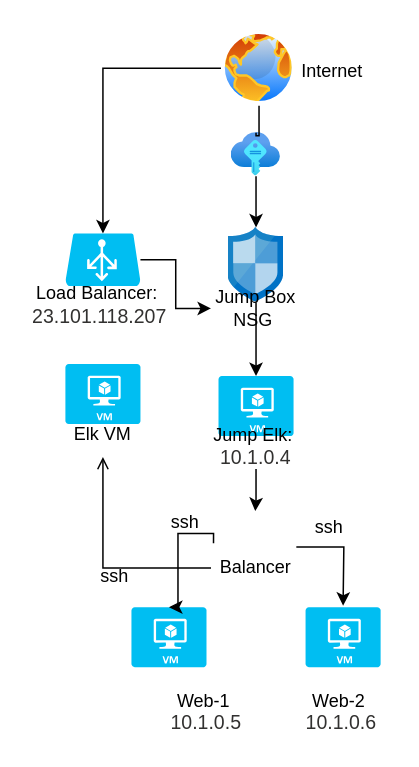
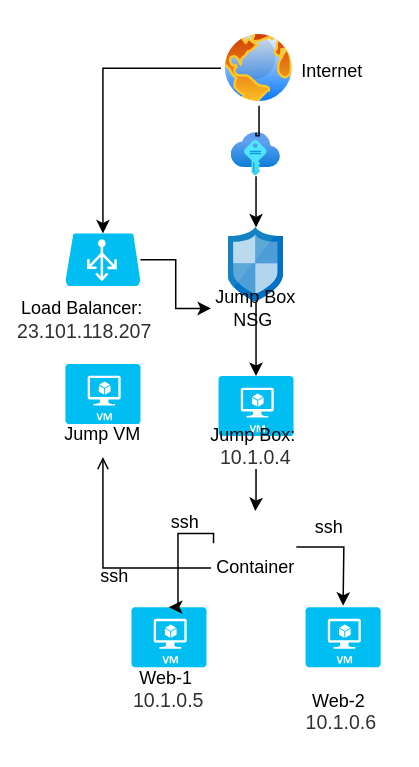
- <mxCell id="9" value="Load Balancer:&amp;nbsp;&lt;br&gt;&lt;div class=&quot;fxc-essentials-value fxs-portal-text&quot; title=&quot;23.101.118.207&quot; id=&quot;_weave_e_9465&quot; style=&quot;font-weight: inherit ; font-size: 13px ; overflow: hidden ; height: 18px ; line-height: 18px ; display: inline-block ; text-overflow: ellipsis ; text-align: left ; max-width: 100% ; color: rgb(50 , 49 , 48) ; outline: none&quot;&gt;23.101.118.207&lt;/div&gt;&lt;div class=&quot;fxs-copyfield-wrapper&quot; style=&quot;font-weight: inherit ; font-size: 13px ; position: absolute ; top: 0px ; right: 0px ; width: 24px ; height: 18px ; outline: none&quot;&gt;&lt;div class=&quot;fxs-copyfield fxc-base msportalfx-form-formelement&quot; style=&quot;font-weight: inherit ; position: absolute ; width: 24px ; top: 0px ; right: 0px ; opacity: 0 ; outline: none&quot;&gt;&lt;div class=&quot;azc-formElementSubLabelContainer&quot; style=&quot;font-weight: inherit ; outline: none&quot;&gt;&lt;div class=&quot;azc-formElementContainer&quot; style=&quot;font-weight: inherit ; outline: none&quot;&gt;&lt;div class=&quot;fxc-copyablelabel fxc-copyablelabel-disabled&quot; style=&quot;font-weight: inherit ; overflow: hidden ; padding: 0px ; background-color: transparent ; margin: -3px 0px -3px -0.5px ; outline: none&quot;&gt;&lt;div class=&quot;fxc-copyablelabel-copybutton fxc-copyablelabel-alignbutton fxc-base azc-control azc-button fxt-button fxs-inner-solid-border azc-button-default fxs-portal-button-primary&quot; tabindex=&quot;0&quot; style=&quot;align-items: center ; justify-content: center ; border-width: 0px ; border-style: solid ; box-sizing: border-box ; overflow: hidden ; min-width: 0px ; padding: 2px 1px 0px ; height: 24px ; cursor: pointer ; text-align: center ; line-height: 1.385 ; background: none rgb(255 , 255 , 255) ; color: rgb(255 , 255 , 255) ; outline-width: 1px ; border-radius: 2px ; text-overflow: ellipsis ; position: relative ; float: right ; display: table ; margin: 0px ; border-color: rgb(0 , 120 , 212) ; font-family: &amp;#34;az_ea_font&amp;#34; , &amp;#34;segoe ui&amp;#34; , &amp;#34;az_font&amp;#34; , , , &amp;#34;blinkmacsystemfont&amp;#34; , &amp;#34;roboto&amp;#34; , &amp;#34;oxygen&amp;#34; , &amp;#34;ubuntu&amp;#34; , &amp;#34;cantarell&amp;#34; , &amp;#34;open sans&amp;#34; , &amp;#34;helvetica neue&amp;#34; , sans-serif ; outline-style: none&quot;&gt;&lt;div class=&quot;fxc-copyablelabel-clicked fxc-copyablelabel-anchor&quot; style=&quot;font-weight: inherit ; position: absolute ; height: 0px ; width: 12px ; top: 4.797px ; left: 6px ; outline: none&quot;&gt;&lt;/div&gt;&lt;div class=&quot;fxc-copyablelabel-hover fxc-copyablelabel-anchor fxc-base fxc-dockedballoon azc-control azc-control-disabled azc-dockedballoon azc-dockedballoon-validation azc-bg-default&quot; style=&quot;font-weight: inherit ; display: inline-block ; vertical-align: top ; box-sizing: border-box ; border-color: rgba(127 , 127 , 127 , 0.7) ; position: absolute ; height: 0px ; width: 12px ; top: 4.797px ; left: 6px ; outline: none&quot;&gt;&lt;div class=&quot;azc-dockedballoon-anchor&quot; tabindex=&quot;0&quot; style=&quot;font-size: 12px ; font-weight: bold ; cursor: pointer ; line-height: 16px ; visibility: hidden ; outline: none&quot;&gt;&lt;span class=&quot;azc-nonFabric-svg&quot; style=&quot;font-weight: inherit ; outline: none&quot;&gt;&lt;/span&gt;&lt;/div&gt;&lt;/div&gt;&lt;div class=&quot;fxc-copyablelabel-copyimage&quot; style=&quot;font-weight: inherit ; vertical-align: middle ; padding: 3px ; width: 22px ; height: 22px ; box-sizing: border-box ; display: inline-block ; outline: none&quot;&gt;&lt;/div&gt;&lt;/div&gt;&lt;br class=&quot;Apple-interchange-newline&quot;&gt;&lt;/div&gt;&lt;/div&gt;&lt;/div&gt;&lt;/div&gt;&lt;/div&gt;" style="text;html=1;strokeColor=none;fillColor=none;align=center;verticalAlign=middle;whiteSpace=wrap;rounded=0;" vertex="1" parent="1"><mxGeometry x="20" y="190" width="92" height="30" as="geometry" /></mxCell>
+ <mxCell id="9" value="Load Balancer:&amp;nbsp;&lt;br&gt;&lt;div class=&quot;fxc-essentials-value fxs-portal-text&quot; title=&quot;23.101.118.207&quot; id=&quot;_weave_e_9465&quot; style=&quot;font-weight: inherit ; font-size: 13px ; overflow: hidden ; height: 18px ; line-height: 18px ; display: inline-block ; text-overflow: ellipsis ; text-align: left ; max-width: 100% ; color: rgb(50 , 49 , 48) ; outline: none&quot;&gt;23.101.118.207&lt;/div&gt;&lt;div class=&quot;fxs-copyfield-wrapper&quot; style=&quot;font-weight: inherit ; font-size: 13px ; position: absolute ; top: 0px ; right: 0px ; width: 24px ; height: 18px ; outline: none&quot;&gt;&lt;div class=&quot;fxs-copyfield fxc-base msportalfx-form-formelement&quot; style=&quot;font-weight: inherit ; position: absolute ; width: 24px ; top: 0px ; right: 0px ; opacity: 0 ; outline: none&quot;&gt;&lt;div class=&quot;azc-formElementSubLabelContainer&quot; style=&quot;font-weight: inherit ; outline: none&quot;&gt;&lt;div class=&quot;azc-formElementContainer&quot; style=&quot;font-weight: inherit ; outline: none&quot;&gt;&lt;div class=&quot;fxc-copyablelabel fxc-copyablelabel-disabled&quot; style=&quot;font-weight: inherit ; overflow: hidden ; padding: 0px ; background-color: transparent ; margin: -3px 0px -3px -0.5px ; outline: none&quot;&gt;&lt;div class=&quot;fxc-copyablelabel-copybutton fxc-copyablelabel-alignbutton fxc-base azc-control azc-button fxt-button fxs-inner-solid-border azc-button-default fxs-portal-button-primary&quot; tabindex=&quot;0&quot; style=&quot;align-items: center ; justify-content: center ; border-width: 0px ; border-style: solid ; box-sizing: border-box ; overflow: hidden ; min-width: 0px ; padding: 2px 1px 0px ; height: 24px ; cursor: pointer ; text-align: center ; line-height: 1.385 ; background: none rgb(255 , 255 , 255) ; color: rgb(255 , 255 , 255) ; outline-width: 1px ; border-radius: 2px ; text-overflow: ellipsis ; position: relative ; float: right ; display: table ; margin: 0px ; border-color: rgb(0 , 120 , 212) ; font-family: &amp;#34;az_ea_font&amp;#34; , &amp;#34;segoe ui&amp;#34; , &amp;#34;az_font&amp;#34; , , , &amp;#34;blinkmacsystemfont&amp;#34; , &amp;#34;roboto&amp;#34; , &amp;#34;oxygen&amp;#34; , &amp;#34;ubuntu&amp;#34; , &amp;#34;cantarell&amp;#34; , &amp;#34;open sans&amp;#34; , &amp;#34;helvetica neue&amp;#34; , sans-serif ; outline-style: none&quot;&gt;&lt;div class=&quot;fxc-copyablelabel-clicked fxc-copyablelabel-anchor&quot; style=&quot;font-weight: inherit ; position: absolute ; height: 0px ; width: 12px ; top: 4.797px ; left: 6px ; outline: none&quot;&gt;&lt;/div&gt;&lt;div class=&quot;fxc-copyablelabel-hover fxc-copyablelabel-anchor fxc-base fxc-dockedballoon azc-control azc-control-disabled azc-dockedballoon azc-dockedballoon-validation azc-bg-default&quot; style=&quot;font-weight: inherit ; display: inline-block ; vertical-align: top ; box-sizing: border-box ; border-color: rgba(127 , 127 , 127 , 0.7) ; position: absolute ; height: 0px ; width: 12px ; top: 4.797px ; left: 6px ; outline: none&quot;&gt;&lt;div class=&quot;azc-dockedballoon-anchor&quot; tabindex=&quot;0&quot; style=&quot;font-size: 12px ; font-weight: bold ; cursor: pointer ; line-height: 16px ; visibility: hidden ; outline: none&quot;&gt;&lt;span class=&quot;azc-nonFabric-svg&quot; style=&quot;font-weight: inherit ; outline: none&quot;&gt;&lt;/span&gt;&lt;/div&gt;&lt;/div&gt;&lt;div class=&quot;fxc-copyablelabel-copyimage&quot; style=&quot;font-weight: inherit ; vertical-align: middle ; padding: 3px ; width: 22px ; height: 22px ; box-sizing: border-box ; display: inline-block ; outline: none&quot;&gt;&lt;/div&gt;&lt;/div&gt;&lt;br class=&quot;Apple-interchange-newline&quot;&gt;&lt;/div&gt;&lt;/div&gt;&lt;/div&gt;&lt;/div&gt;&lt;/div&gt;" style="text;html=1;strokeColor=none;fillColor=none;align=center;verticalAlign=middle;whiteSpace=wrap;rounded=0;" vertex="1" parent="1"><mxGeometry x="10" y="200" width="92" height="30" as="geometry" /></mxCell>
- <mxCell id="29" value="Elk VM" style="text;html=1;strokeColor=none;fillColor=none;align=center;verticalAlign=middle;whiteSpace=wrap;rounded=0;" vertex="1" parent="1"><mxGeometry x="38" y="274" width="60" height="30" as="geometry" /></mxCell>
+ <mxCell id="29" value="Jump VM" style="text;html=1;strokeColor=none;fillColor=none;align=center;verticalAlign=middle;whiteSpace=wrap;rounded=0;" vertex="1" parent="1"><mxGeometry x="38" y="274" width="60" height="30" as="geometry" /></mxCell>
- <mxCell id="12" value="Jump Elk:&amp;nbsp;&lt;br&gt;&lt;span style=&quot;color: rgb(50 , 49 , 48) ; font-family: &amp;#34;az_ea_font&amp;#34; , &amp;#34;segoe ui&amp;#34; , &amp;#34;az_font&amp;#34; , , , &amp;#34;blinkmacsystemfont&amp;#34; , &amp;#34;roboto&amp;#34; , &amp;#34;oxygen&amp;#34; , &amp;#34;ubuntu&amp;#34; , &amp;#34;cantarell&amp;#34; , &amp;#34;open sans&amp;#34; , &amp;#34;helvetica neue&amp;#34; , sans-serif ; font-size: 13px ; background-color: rgb(255 , 255 , 255)&quot;&gt;10.1.0.4&lt;/span&gt;" style="text;html=1;strokeColor=none;fillColor=none;align=center;verticalAlign=middle;whiteSpace=wrap;rounded=0;" vertex="1" parent="1"><mxGeometry x="134" y="282" width="72" height="30" as="geometry" /></mxCell>
+ <mxCell id="12" value="Jump Box:&amp;nbsp;&lt;br&gt;&lt;span style=&quot;color: rgb(50 , 49 , 48) ; font-family: &amp;#34;az_ea_font&amp;#34; , &amp;#34;segoe ui&amp;#34; , &amp;#34;az_font&amp;#34; , , , &amp;#34;blinkmacsystemfont&amp;#34; , &amp;#34;roboto&amp;#34; , &amp;#34;oxygen&amp;#34; , &amp;#34;ubuntu&amp;#34; , &amp;#34;cantarell&amp;#34; , &amp;#34;open sans&amp;#34; , &amp;#34;helvetica neue&amp;#34; , sans-serif ; font-size: 13px ; background-color: rgb(255 , 255 , 255)&quot;&gt;10.1.0.4&lt;/span&gt;" style="text;html=1;strokeColor=none;fillColor=none;align=center;verticalAlign=middle;whiteSpace=wrap;rounded=0;" vertex="1" parent="1"><mxGeometry x="134" y="282" width="72" height="30" as="geometry" /></mxCell>
- <mxCell id="23" value="Balancer" style="text;html=1;strokeColor=none;fillColor=none;align=center;verticalAlign=middle;whiteSpace=wrap;rounded=0;" vertex="1" parent="1"><mxGeometry x="140" y="363" width="60" height="30" as="geometry" /></mxCell>
+ <mxCell id="23" value="Container" style="text;html=1;strokeColor=none;fillColor=none;align=center;verticalAlign=middle;whiteSpace=wrap;rounded=0;" vertex="1" parent="1"><mxGeometry x="140" y="363" width="60" height="30" as="geometry" /></mxCell>
- <mxCell id="16" value="Web-1&amp;nbsp;&lt;br&gt;&lt;span style=&quot;color: rgb(50 , 49 , 48) ; font-family: &amp;#34;az_ea_font&amp;#34; , &amp;#34;segoe ui&amp;#34; , &amp;#34;az_font&amp;#34; , , , &amp;#34;blinkmacsystemfont&amp;#34; , &amp;#34;roboto&amp;#34; , &amp;#34;oxygen&amp;#34; , &amp;#34;ubuntu&amp;#34; , &amp;#34;cantarell&amp;#34; , &amp;#34;open sans&amp;#34; , &amp;#34;helvetica neue&amp;#34; , sans-serif ; font-size: 13px ; background-color: rgb(255 , 255 , 255)&quot;&gt;10.1.0.5&lt;/span&gt;" style="text;html=1;strokeColor=none;fillColor=none;align=center;verticalAlign=middle;whiteSpace=wrap;rounded=0;" vertex="1" parent="1"><mxGeometry x="107" y="459" width="60" height="30" as="geometry" /></mxCell>
+ <mxCell id="16" value="Web-1&amp;nbsp;&lt;br&gt;&lt;span style=&quot;color: rgb(50 , 49 , 48) ; font-family: &amp;#34;az_ea_font&amp;#34; , &amp;#34;segoe ui&amp;#34; , &amp;#34;az_font&amp;#34; , , , &amp;#34;blinkmacsystemfont&amp;#34; , &amp;#34;roboto&amp;#34; , &amp;#34;oxygen&amp;#34; , &amp;#34;ubuntu&amp;#34; , &amp;#34;cantarell&amp;#34; , &amp;#34;open sans&amp;#34; , &amp;#34;helvetica neue&amp;#34; , sans-serif ; font-size: 13px ; background-color: rgb(255 , 255 , 255)&quot;&gt;10.1.0.5&lt;/span&gt;" style="text;html=1;strokeColor=none;fillColor=none;align=center;verticalAlign=middle;whiteSpace=wrap;rounded=0;" vertex="1" parent="1"><mxGeometry x="82" y="444" width="60" height="30" as="geometry" /></mxCell>
